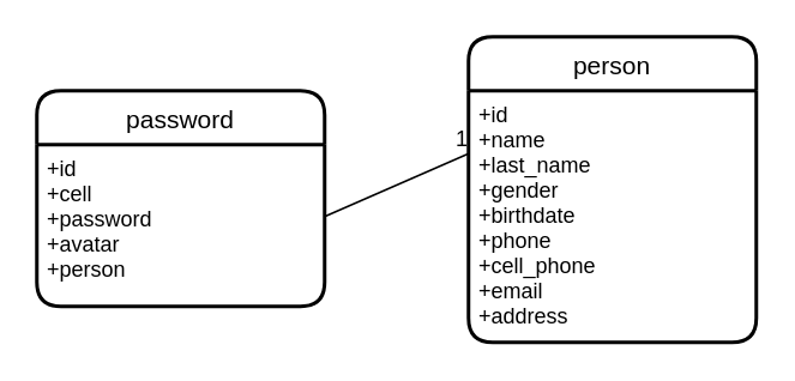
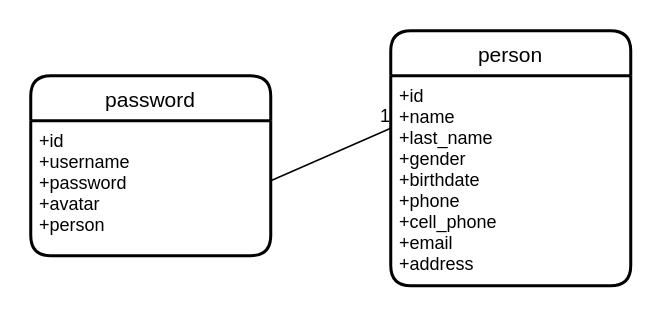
- <mxCell id="3" value="+id&#10;+cell&#10;+password&#10;+avatar&#10;+person" style="align=left;strokeColor=none;fillColor=none;spacingLeft=4;fontSize=12;verticalAlign=top;resizable=0;rotatable=0;part=1;" vertex="1" parent="2"><mxGeometry y="30" width="160" height="90" as="geometry" /></mxCell>
+ <mxCell id="3" value="+id&#10;+username&#10;+password&#10;+avatar&#10;+person" style="align=left;strokeColor=none;fillColor=none;spacingLeft=4;fontSize=12;verticalAlign=top;resizable=0;rotatable=0;part=1;" vertex="1" parent="2"><mxGeometry y="30" width="160" height="90" as="geometry" /></mxCell>
